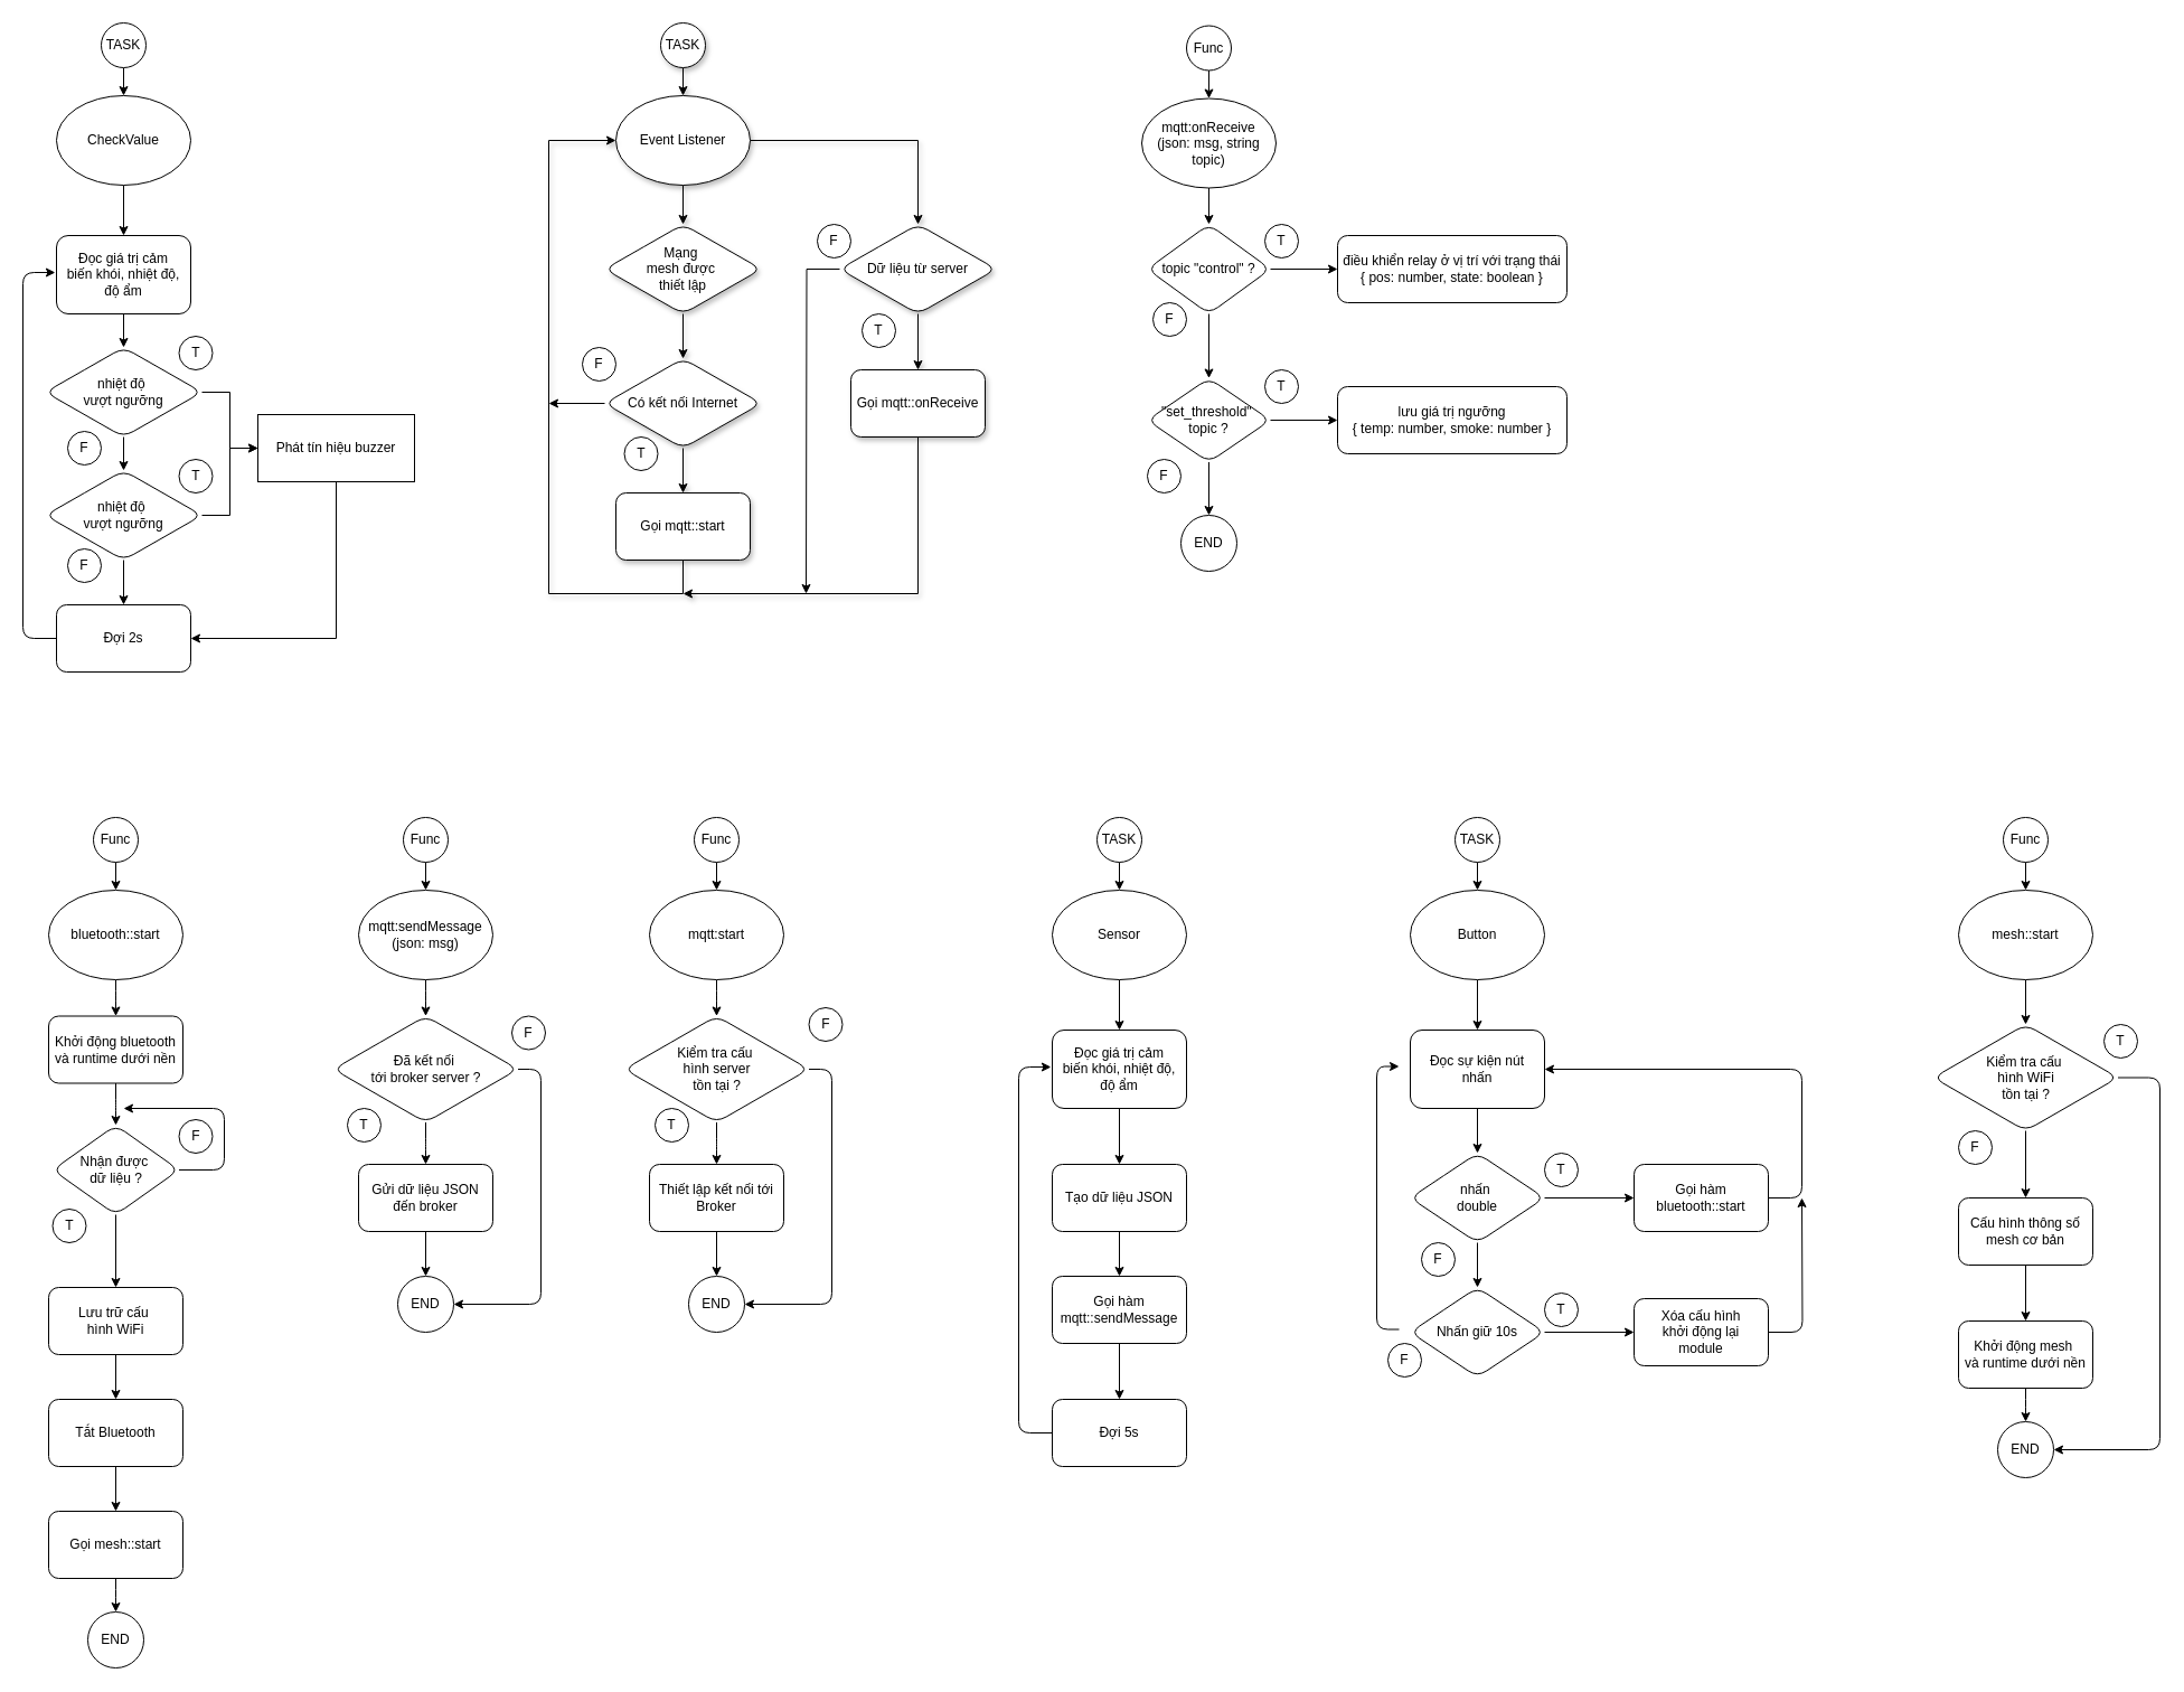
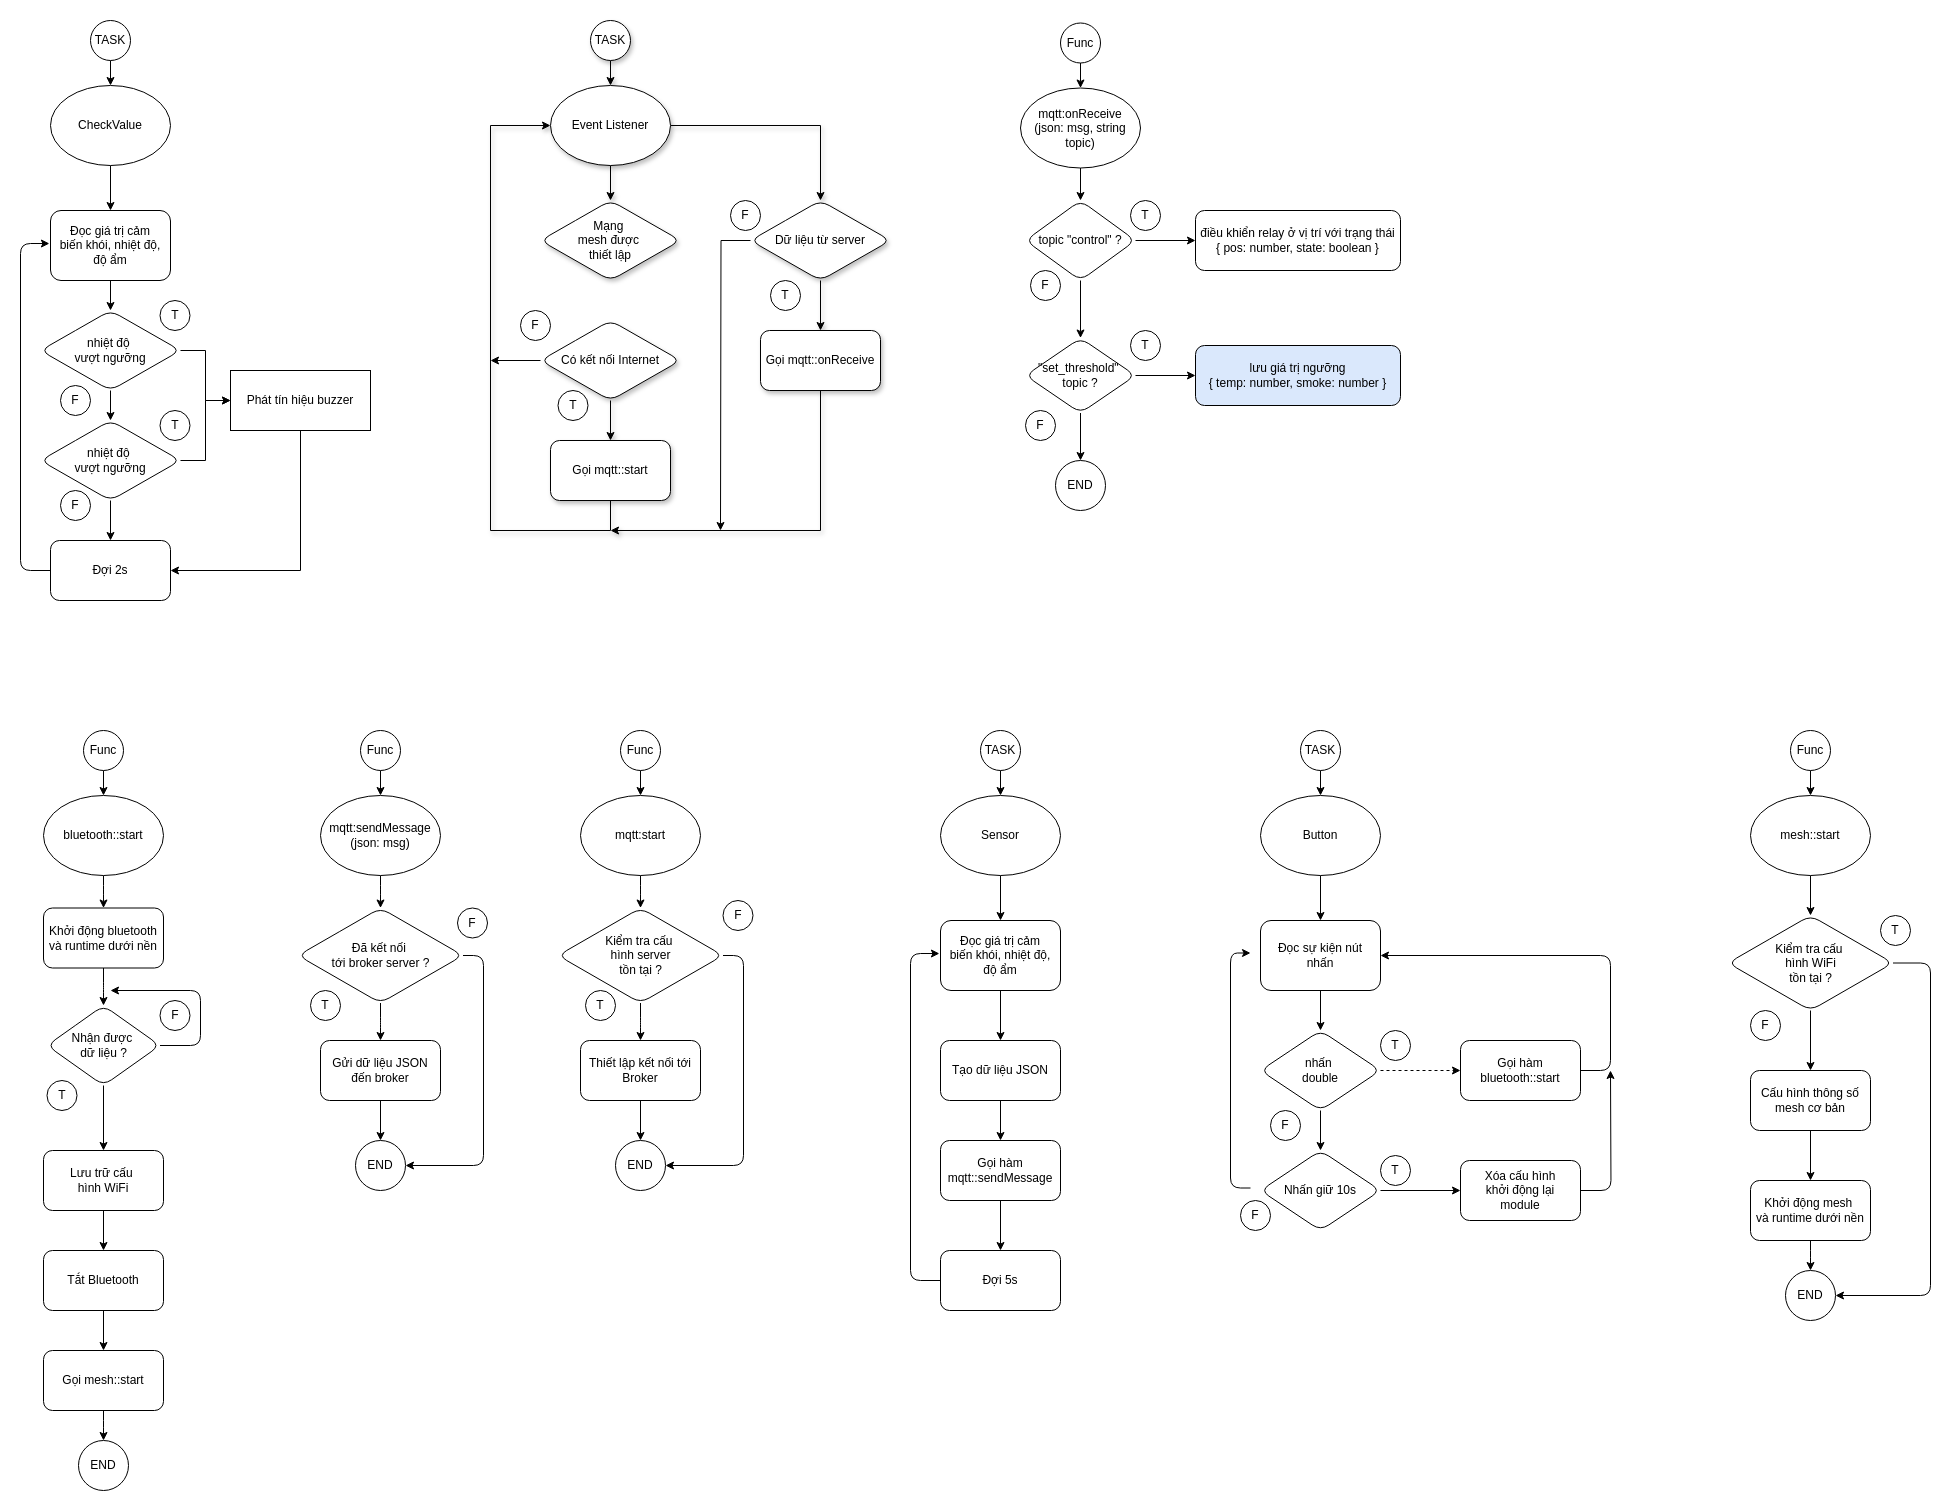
- <mxCell id="115" value="" style="edgeStyle=orthogonalEdgeStyle;rounded=0;orthogonalLoop=1;jettySize=auto;html=1;strokeColor=default;movable=1;shadow=1;" edge="1" parent="1" source="116" target="122"><mxGeometry relative="1" as="geometry" /></mxCell>
- <mxCell id="145" value="lưu giá trị ngưỡng&lt;div&gt;{ temp: number, smoke: number }&lt;/div&gt;" style="whiteSpace=wrap;html=1;rounded=1;" vertex="1" parent="1"><mxGeometry x="1195" y="345" width="205" height="60" as="geometry" /></mxCell>
+ <mxCell id="145" value="lưu giá trị ngưỡng&lt;div&gt;{ temp: number, smoke: number }&lt;/div&gt;" style="whiteSpace=wrap;html=1;rounded=1;fillColor=#dae8fc;" vertex="1" parent="1"><mxGeometry x="1195" y="345" width="205" height="60" as="geometry" /></mxCell>
- <mxCell id="21" value="" style="edgeStyle=orthogonalEdgeStyle;rounded=1;orthogonalLoop=1;jettySize=auto;html=1;" parent="1" source="22" target="29" edge="1"><mxGeometry relative="1" as="geometry" /></mxCell>
+ <mxCell id="21" value="" style="edgeStyle=orthogonalEdgeStyle;rounded=1;orthogonalLoop=1;jettySize=auto;html=1;dashed=1;" parent="1" source="22" target="29" edge="1"><mxGeometry relative="1" as="geometry" /></mxCell>
